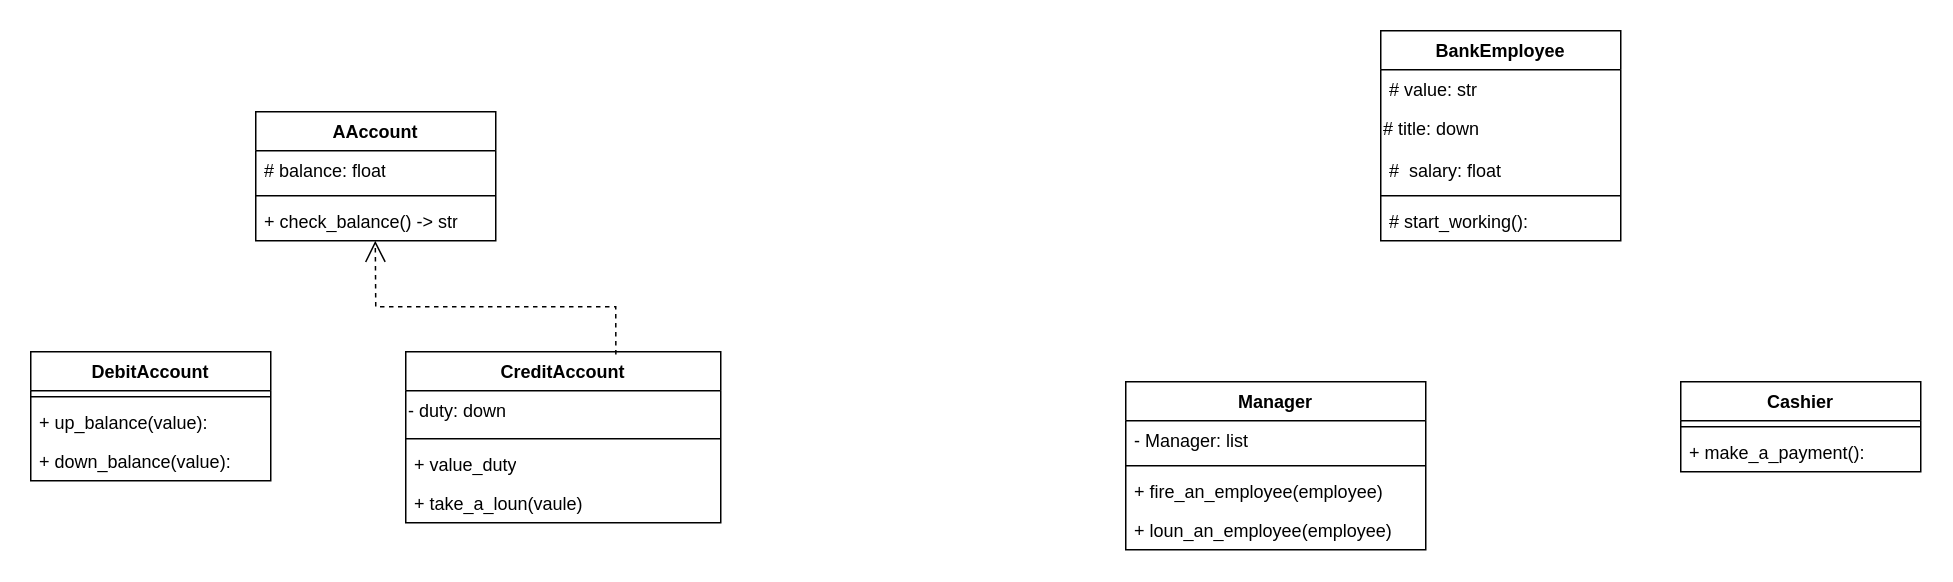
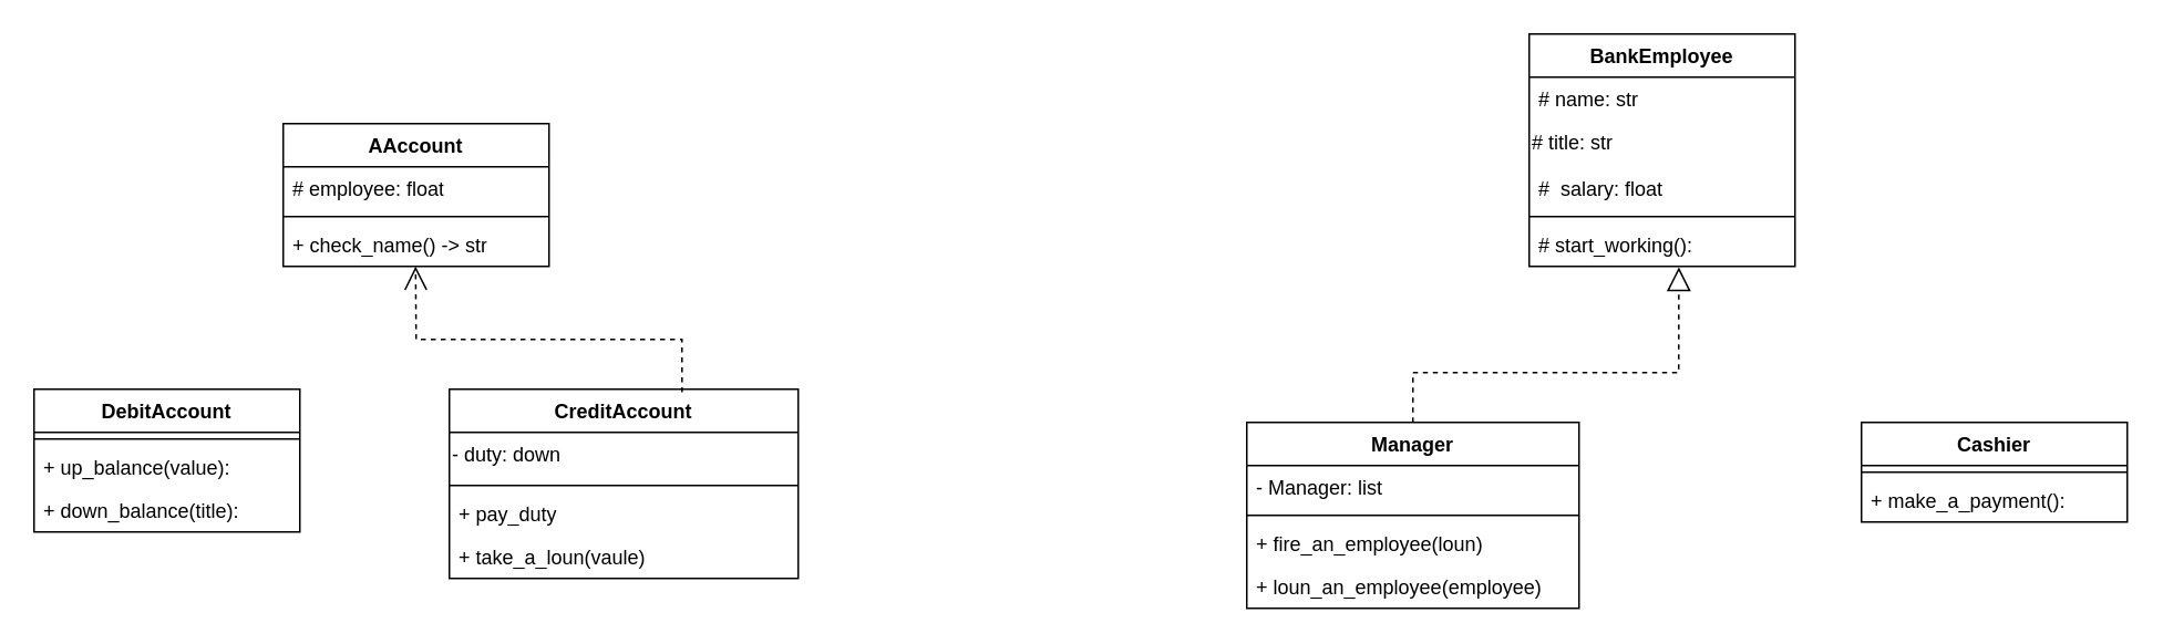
- <mxCell id="16" value="# value: str&amp;nbsp;&amp;nbsp;" style="text;strokeColor=none;fillColor=none;align=left;verticalAlign=top;spacingLeft=4;spacingRight=4;overflow=hidden;rotatable=0;points=[[0,0.5],[1,0.5]];portConstraint=eastwest;whiteSpace=wrap;html=1;" vertex="1" parent="15"><mxGeometry y="26" width="160" height="26" as="geometry" /></mxCell>
+ <mxCell id="16" value="# name: str&amp;nbsp;&amp;nbsp;" style="text;strokeColor=none;fillColor=none;align=left;verticalAlign=top;spacingLeft=4;spacingRight=4;overflow=hidden;rotatable=0;points=[[0,0.5],[1,0.5]];portConstraint=eastwest;whiteSpace=wrap;html=1;" vertex="1" parent="15"><mxGeometry y="26" width="160" height="26" as="geometry" /></mxCell>
- <mxCell id="17" value="# title: down" style="text;whiteSpace=wrap;html=1;" vertex="1" parent="15"><mxGeometry y="52" width="160" height="28" as="geometry" /></mxCell>
+ <mxCell id="17" value="# title: str" style="text;whiteSpace=wrap;html=1;" vertex="1" parent="15"><mxGeometry y="52" width="160" height="28" as="geometry" /></mxCell>
- <mxCell id="7" value="# balance: float" style="text;strokeColor=none;fillColor=none;align=left;verticalAlign=top;spacingLeft=4;spacingRight=4;overflow=hidden;rotatable=0;points=[[0,0.5],[1,0.5]];portConstraint=eastwest;whiteSpace=wrap;html=1;" vertex="1" parent="6"><mxGeometry y="26" width="160" height="26" as="geometry" /></mxCell>
+ <mxCell id="7" value="# employee: float" style="text;strokeColor=none;fillColor=none;align=left;verticalAlign=top;spacingLeft=4;spacingRight=4;overflow=hidden;rotatable=0;points=[[0,0.5],[1,0.5]];portConstraint=eastwest;whiteSpace=wrap;html=1;" vertex="1" parent="6"><mxGeometry y="26" width="160" height="26" as="geometry" /></mxCell>
- <mxCell id="9" value="+ check_balance() -&amp;gt; str" style="text;strokeColor=none;fillColor=none;align=left;verticalAlign=top;spacingLeft=4;spacingRight=4;overflow=hidden;rotatable=0;points=[[0,0.5],[1,0.5]];portConstraint=eastwest;whiteSpace=wrap;html=1;" vertex="1" parent="6"><mxGeometry y="60" width="160" height="26" as="geometry" /></mxCell>
+ <mxCell id="9" value="+ check_name() -&amp;gt; str" style="text;strokeColor=none;fillColor=none;align=left;verticalAlign=top;spacingLeft=4;spacingRight=4;overflow=hidden;rotatable=0;points=[[0,0.5],[1,0.5]];portConstraint=eastwest;whiteSpace=wrap;html=1;" vertex="1" parent="6"><mxGeometry y="60" width="160" height="26" as="geometry" /></mxCell>
+ <mxCell id="30" value="" style="endArrow=block;dashed=1;endFill=0;endSize=12;html=1;rounded=0;entryX=0.563;entryY=1.017;entryDx=0;entryDy=0;entryPerimeter=0;exitX=0.5;exitY=0;exitDx=0;exitDy=0;" edge="1" parent="1" source="22" target="20"><mxGeometry width="160" relative="1" as="geometry"><mxPoint x="830" y="224" as="sourcePoint" /><mxPoint x="990" y="224" as="targetPoint" /><Array as="points"><mxPoint x="850" y="224" /><mxPoint x="1010" y="224" /></Array></mxGeometry></mxCell>
- <mxCell id="5" value="+ down_balance(value):&lt;div&gt;&lt;br&gt;&lt;/div&gt;" style="text;strokeColor=none;fillColor=none;align=left;verticalAlign=top;spacingLeft=4;spacingRight=4;overflow=hidden;rotatable=0;points=[[0,0.5],[1,0.5]];portConstraint=eastwest;whiteSpace=wrap;html=1;" vertex="1" parent="2"><mxGeometry y="60" width="160" height="26" as="geometry" /></mxCell>
+ <mxCell id="5" value="+ down_balance(title):&lt;div&gt;&lt;br&gt;&lt;/div&gt;" style="text;strokeColor=none;fillColor=none;align=left;verticalAlign=top;spacingLeft=4;spacingRight=4;overflow=hidden;rotatable=0;points=[[0,0.5],[1,0.5]];portConstraint=eastwest;whiteSpace=wrap;html=1;" vertex="1" parent="2"><mxGeometry y="60" width="160" height="26" as="geometry" /></mxCell>
- <mxCell id="13" value="+ value_duty" style="text;strokeColor=none;fillColor=none;align=left;verticalAlign=top;spacingLeft=4;spacingRight=4;overflow=hidden;rotatable=0;points=[[0,0.5],[1,0.5]];portConstraint=eastwest;whiteSpace=wrap;html=1;" vertex="1" parent="10"><mxGeometry y="62" width="210" height="26" as="geometry" /></mxCell>
+ <mxCell id="13" value="+ pay_duty" style="text;strokeColor=none;fillColor=none;align=left;verticalAlign=top;spacingLeft=4;spacingRight=4;overflow=hidden;rotatable=0;points=[[0,0.5],[1,0.5]];portConstraint=eastwest;whiteSpace=wrap;html=1;" vertex="1" parent="10"><mxGeometry y="62" width="210" height="26" as="geometry" /></mxCell>
- <mxCell id="25" value="+&amp;nbsp;fire_an_employee(employee)" style="text;strokeColor=none;fillColor=none;align=left;verticalAlign=top;spacingLeft=4;spacingRight=4;overflow=hidden;rotatable=0;points=[[0,0.5],[1,0.5]];portConstraint=eastwest;whiteSpace=wrap;html=1;" vertex="1" parent="22"><mxGeometry y="60" width="200" height="26" as="geometry" /></mxCell>
+ <mxCell id="25" value="+&amp;nbsp;fire_an_employee(loun)" style="text;strokeColor=none;fillColor=none;align=left;verticalAlign=top;spacingLeft=4;spacingRight=4;overflow=hidden;rotatable=0;points=[[0,0.5],[1,0.5]];portConstraint=eastwest;whiteSpace=wrap;html=1;" vertex="1" parent="22"><mxGeometry y="60" width="200" height="26" as="geometry" /></mxCell>
